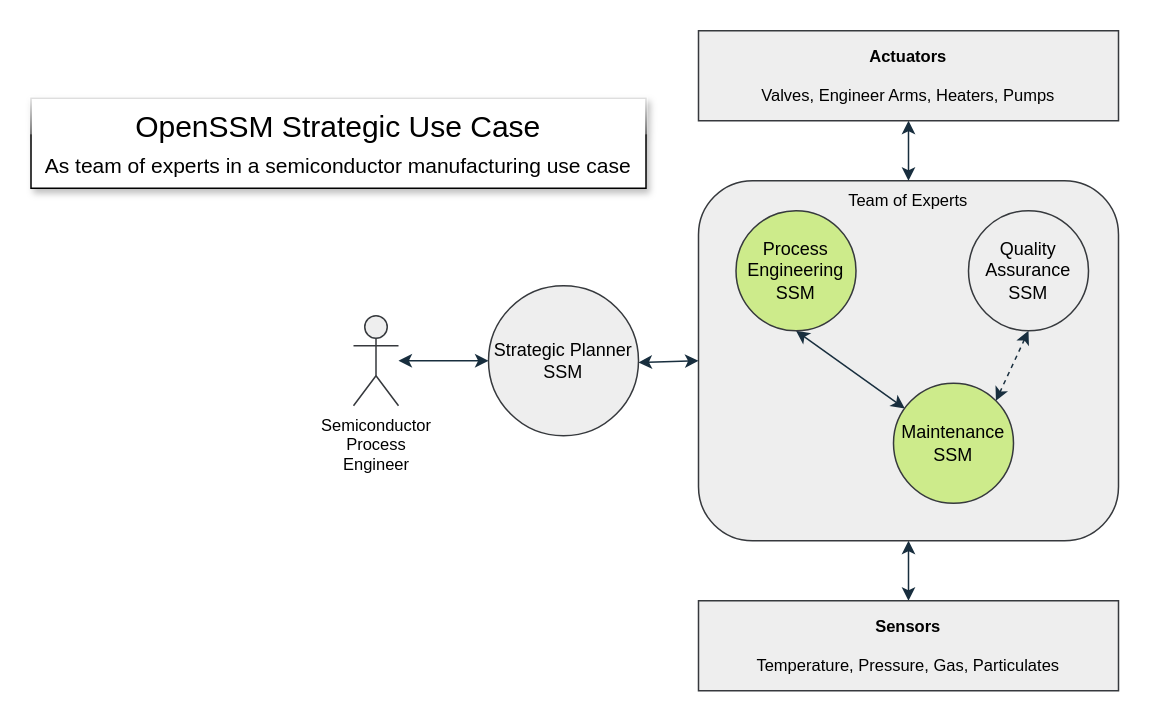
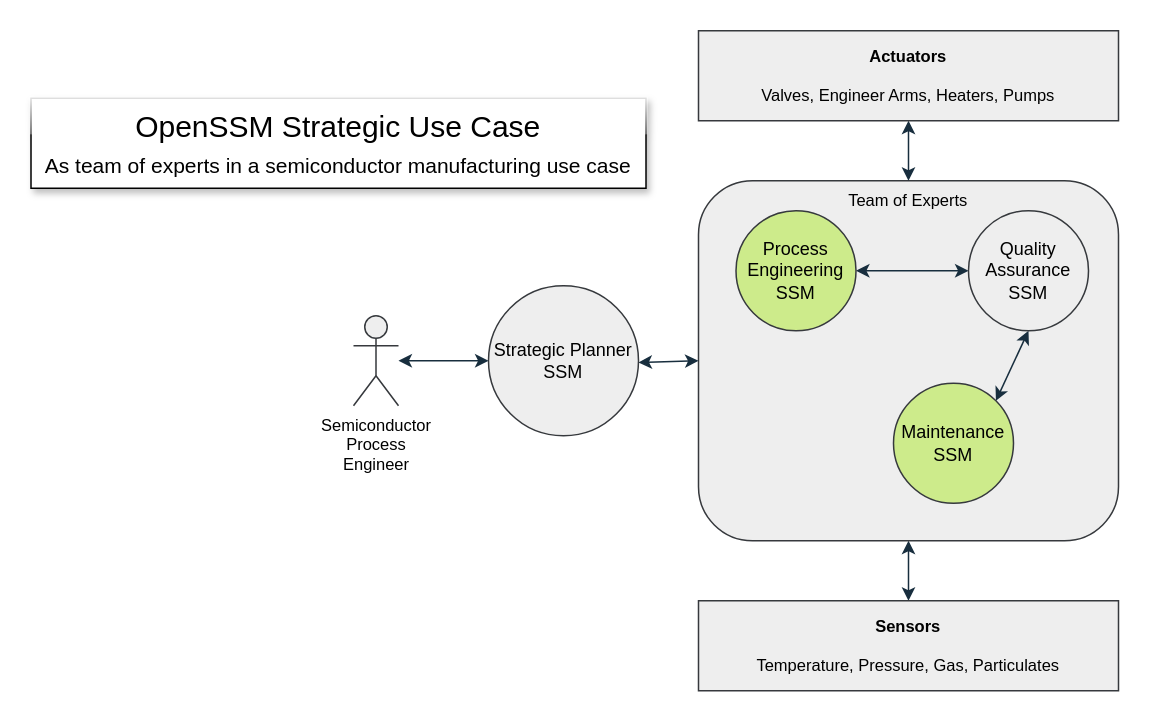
+ <mxCell id="4" style="edgeStyle=orthogonalEdgeStyle;orthogonalLoop=1;jettySize=auto;html=1;entryX=0;entryY=0.5;entryDx=0;entryDy=0;strokeColor=#182E3E;fontColor=#1A1A1A;startArrow=classic;startFill=1;" parent="1" source="6" target="8" edge="1"><mxGeometry relative="1" as="geometry" /></mxCell>
- <mxCell id="7" style="orthogonalLoop=1;jettySize=auto;html=1;entryX=1;entryY=0;entryDx=0;entryDy=0;strokeColor=#182E3E;fontColor=#1A1A1A;startArrow=classic;startFill=1;exitX=0.5;exitY=1;exitDx=0;exitDy=0;dashed=1;" parent="1" source="8" target="9" edge="1"><mxGeometry relative="1" as="geometry" /></mxCell>
+ <mxCell id="7" style="orthogonalLoop=1;jettySize=auto;html=1;entryX=1;entryY=0;entryDx=0;entryDy=0;strokeColor=#182E3E;fontColor=#1A1A1A;startArrow=classic;startFill=1;exitX=0.5;exitY=1;exitDx=0;exitDy=0;" parent="1" source="8" target="9" edge="1"><mxGeometry relative="1" as="geometry" /></mxCell>
- <mxCell id="5" style="orthogonalLoop=1;jettySize=auto;html=1;exitX=0.5;exitY=1;exitDx=0;exitDy=0;strokeColor=#182E3E;fontColor=#1A1A1A;startArrow=classic;startFill=1;" parent="1" source="6" target="9" edge="1"><mxGeometry relative="1" as="geometry" /></mxCell>
